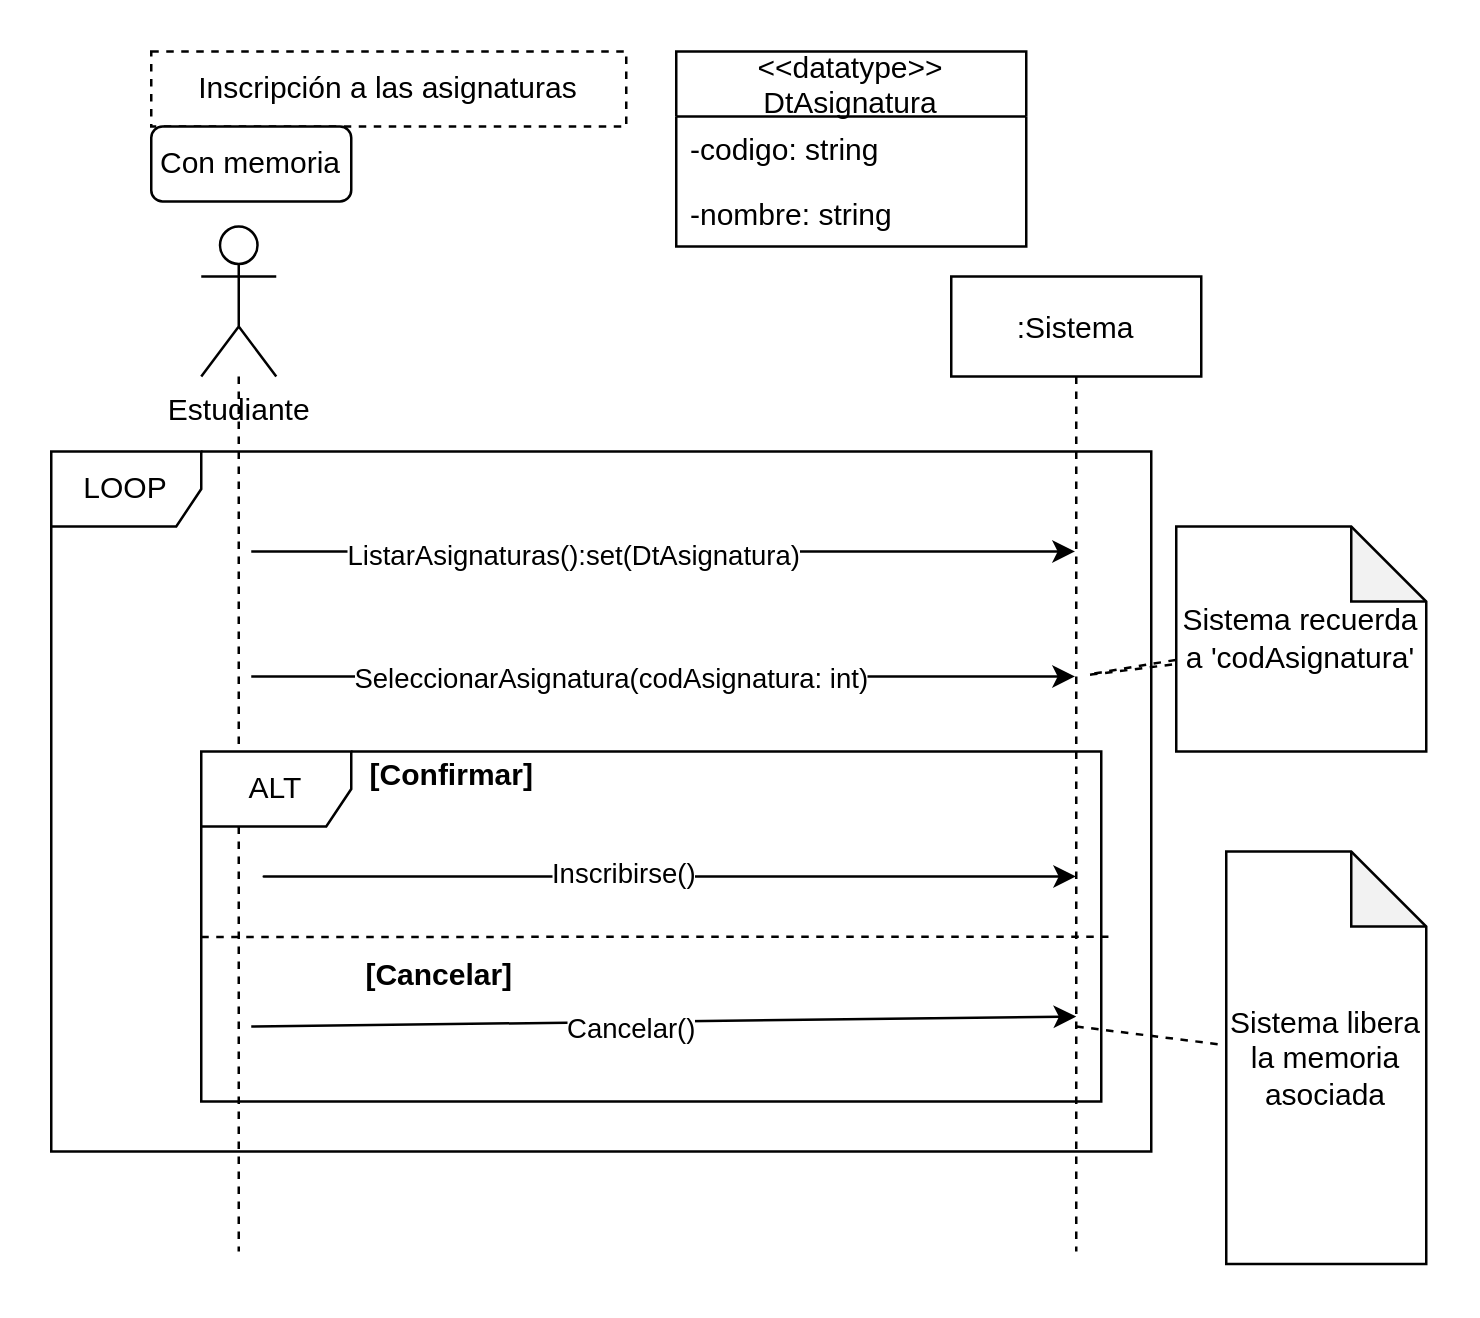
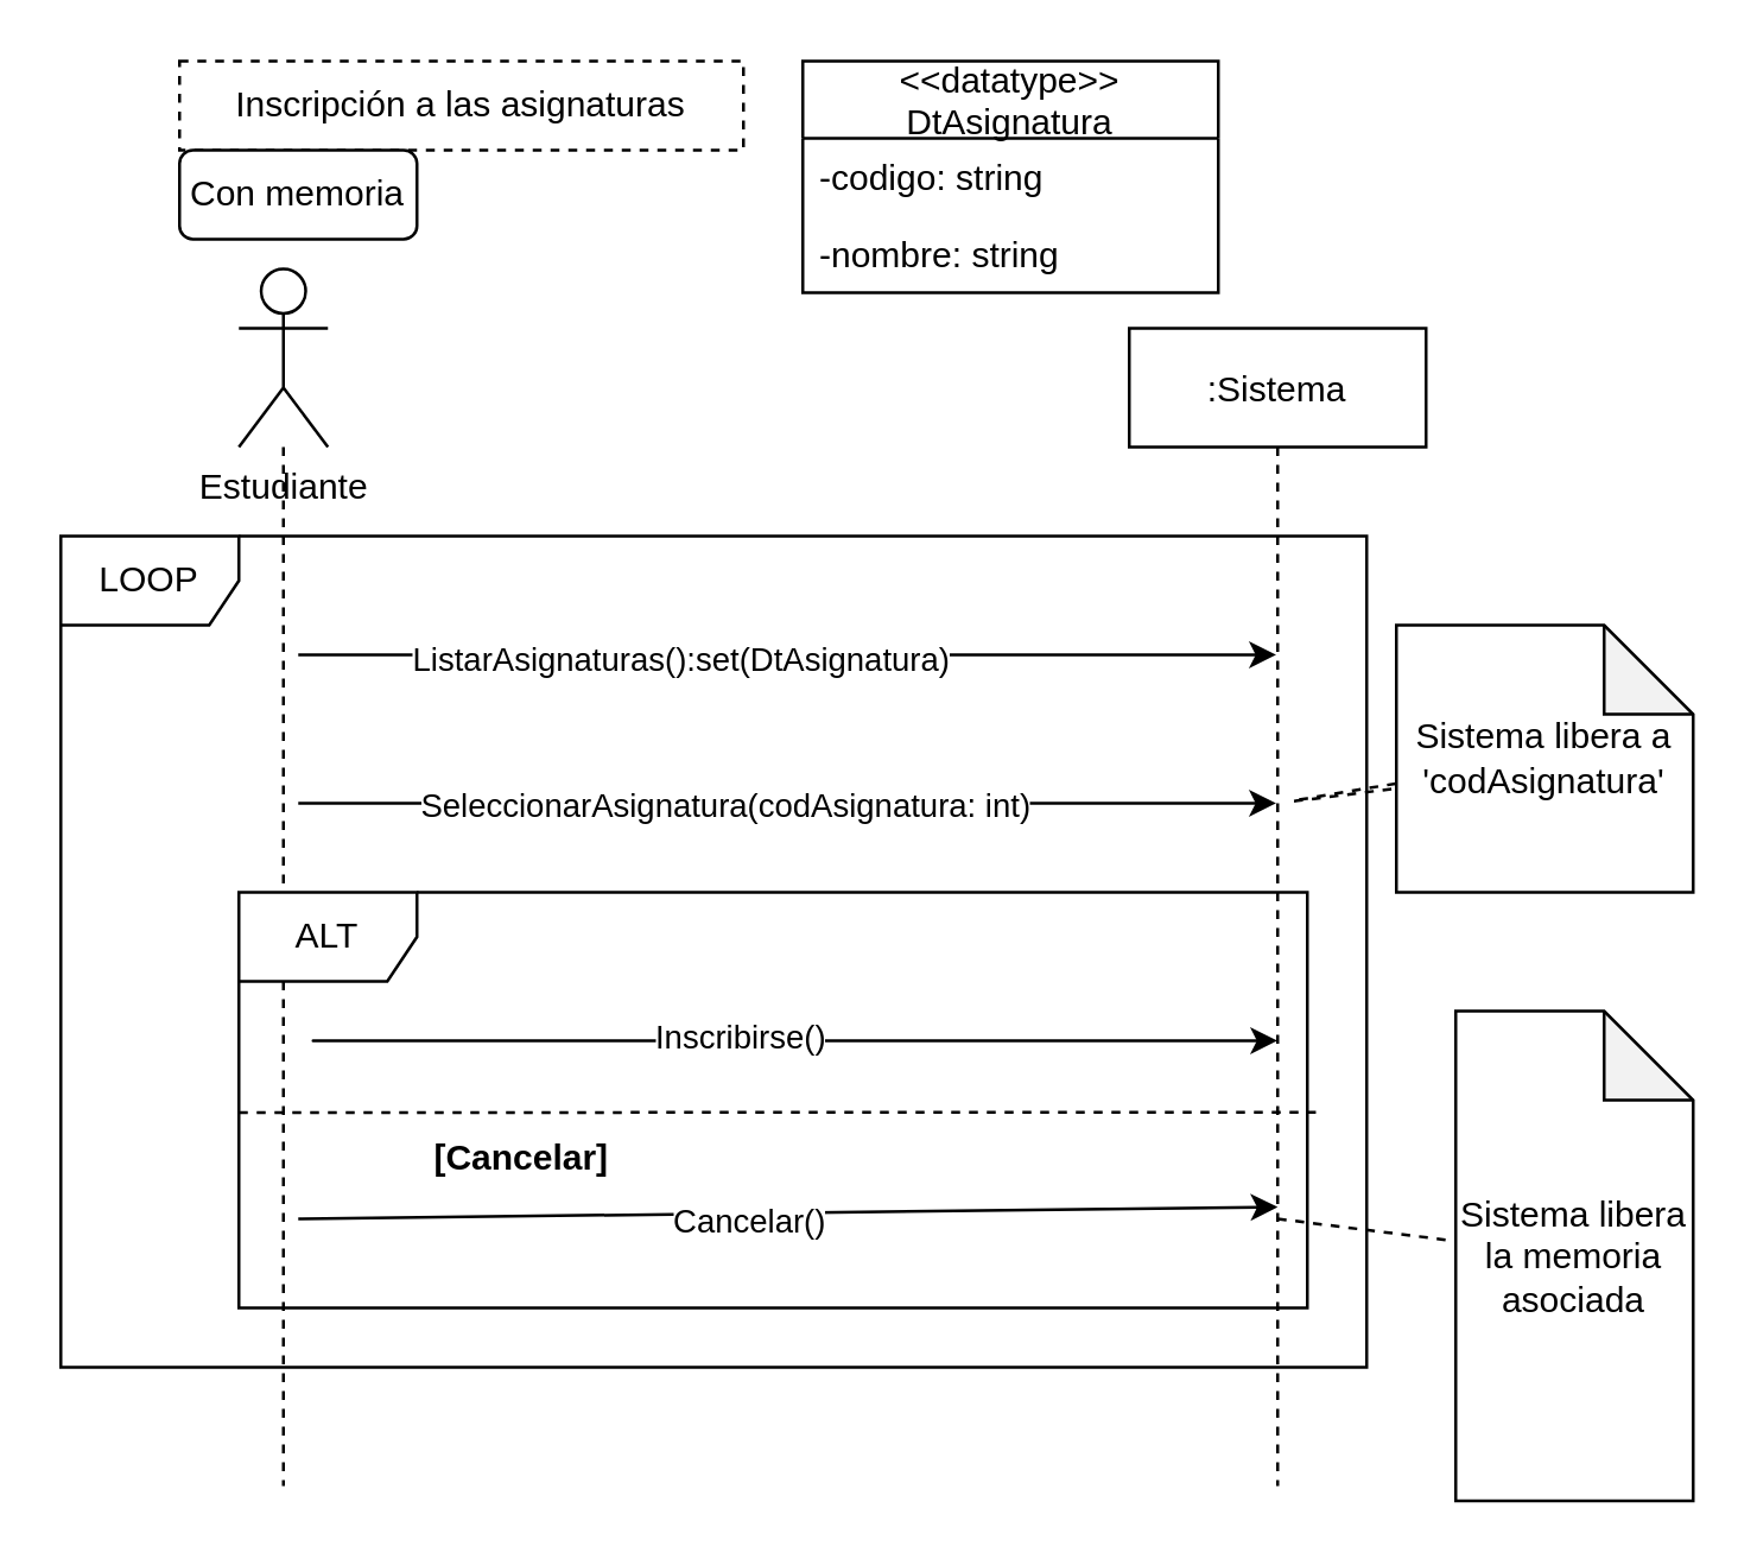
- <mxCell id="21" value="Sistema recuerda a 'codAsignatura'" style="shape=note;whiteSpace=wrap;html=1;backgroundOutline=1;darkOpacity=0.05;" parent="1" vertex="1"><mxGeometry x="470" y="210" width="100" height="90" as="geometry" /></mxCell>
+ <mxCell id="21" value="Sistema libera a 'codAsignatura'" style="shape=note;whiteSpace=wrap;html=1;backgroundOutline=1;darkOpacity=0.05;" parent="1" vertex="1"><mxGeometry x="470" y="210" width="100" height="90" as="geometry" /></mxCell>
- <mxCell id="14" value="&lt;b&gt;[Confirmar]&lt;/b&gt;" style="text;html=1;align=center;verticalAlign=middle;resizable=0;points=[];autosize=1;strokeColor=none;" parent="1" vertex="1"><mxGeometry x="140" y="300" width="80" height="20" as="geometry" /></mxCell>
